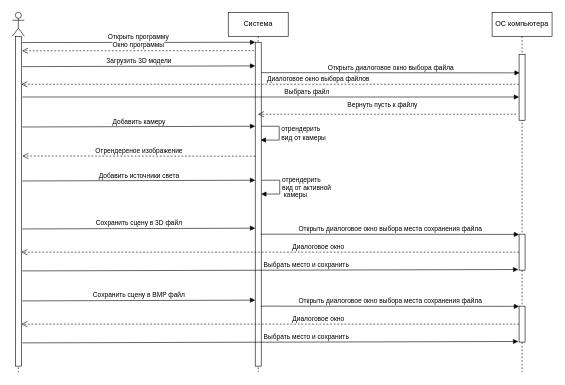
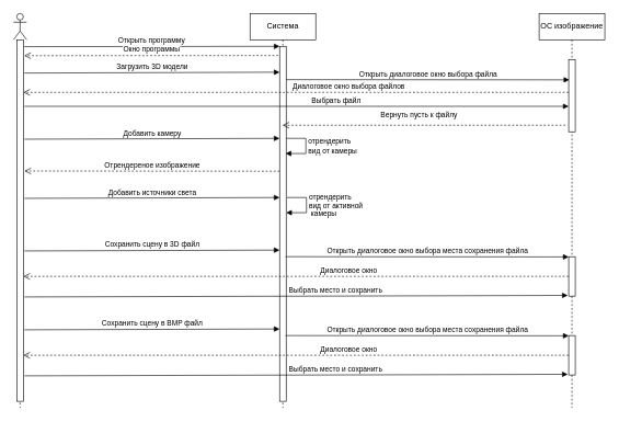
- <mxCell id="5" value="ОС компьютера" style="shape=umlLifeline;perimeter=lifelinePerimeter;whiteSpace=wrap;html=1;container=1;collapsible=0;recursiveResize=0;outlineConnect=0;" vertex="1" parent="1"><mxGeometry x="820" y="20" width="100" height="600" as="geometry" /></mxCell>
+ <mxCell id="5" value="ОС изображение" style="shape=umlLifeline;perimeter=lifelinePerimeter;whiteSpace=wrap;html=1;container=1;collapsible=0;recursiveResize=0;outlineConnect=0;" vertex="1" parent="1"><mxGeometry x="820" y="20" width="100" height="600" as="geometry" /></mxCell>
